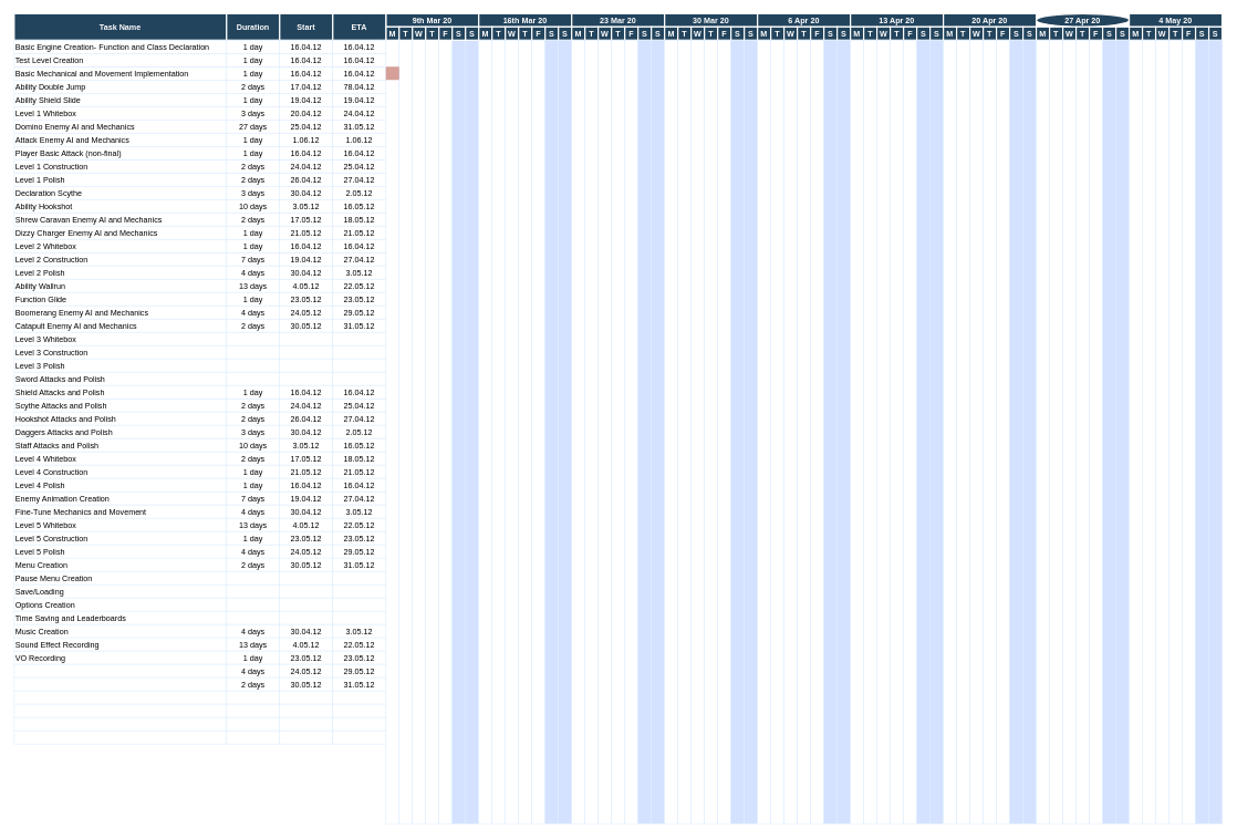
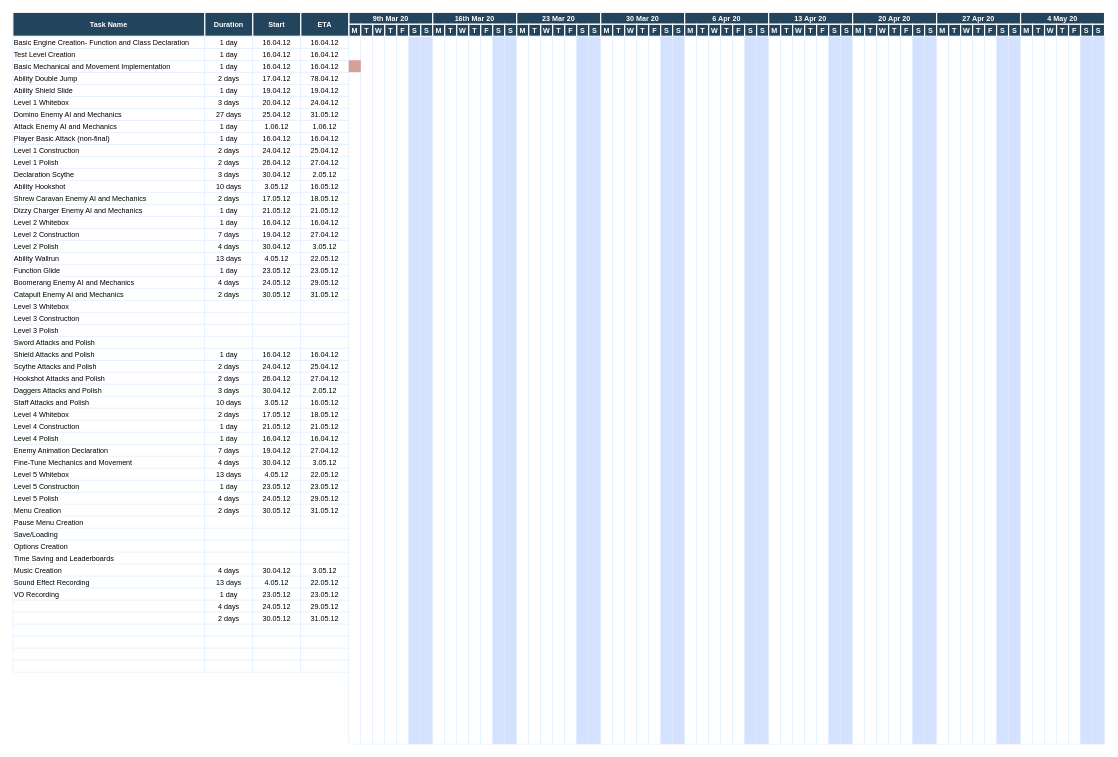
- <mxCell id="158" value="27 Apr 20" style="ellipse;fillColor=#23445D;strokeColor=#FFFFFF;strokeWidth=2;fontColor=#FFFFFF;fontStyle=1;" vertex="1" parent="1"><mxGeometry x="1560.5" y="20" width="140" height="20" as="geometry" /></mxCell>
+ <mxCell id="158" value="27 Apr 20" style="fillColor=#23445D;strokeColor=#FFFFFF;strokeWidth=2;fontColor=#FFFFFF;fontStyle=1" vertex="1" parent="1"><mxGeometry x="1560.5" y="20" width="140" height="20" as="geometry" /></mxCell>
- <mxCell id="270" value="Enemy Animation Creation" style="align=left;strokeColor=#DEEDFF" vertex="1" parent="1"><mxGeometry x="20.5" y="740" width="320.0" height="20" as="geometry" /></mxCell>
+ <mxCell id="270" value="Enemy Animation Declaration" style="align=left;strokeColor=#DEEDFF" vertex="1" parent="1"><mxGeometry x="20.5" y="740" width="320.0" height="20" as="geometry" /></mxCell>
